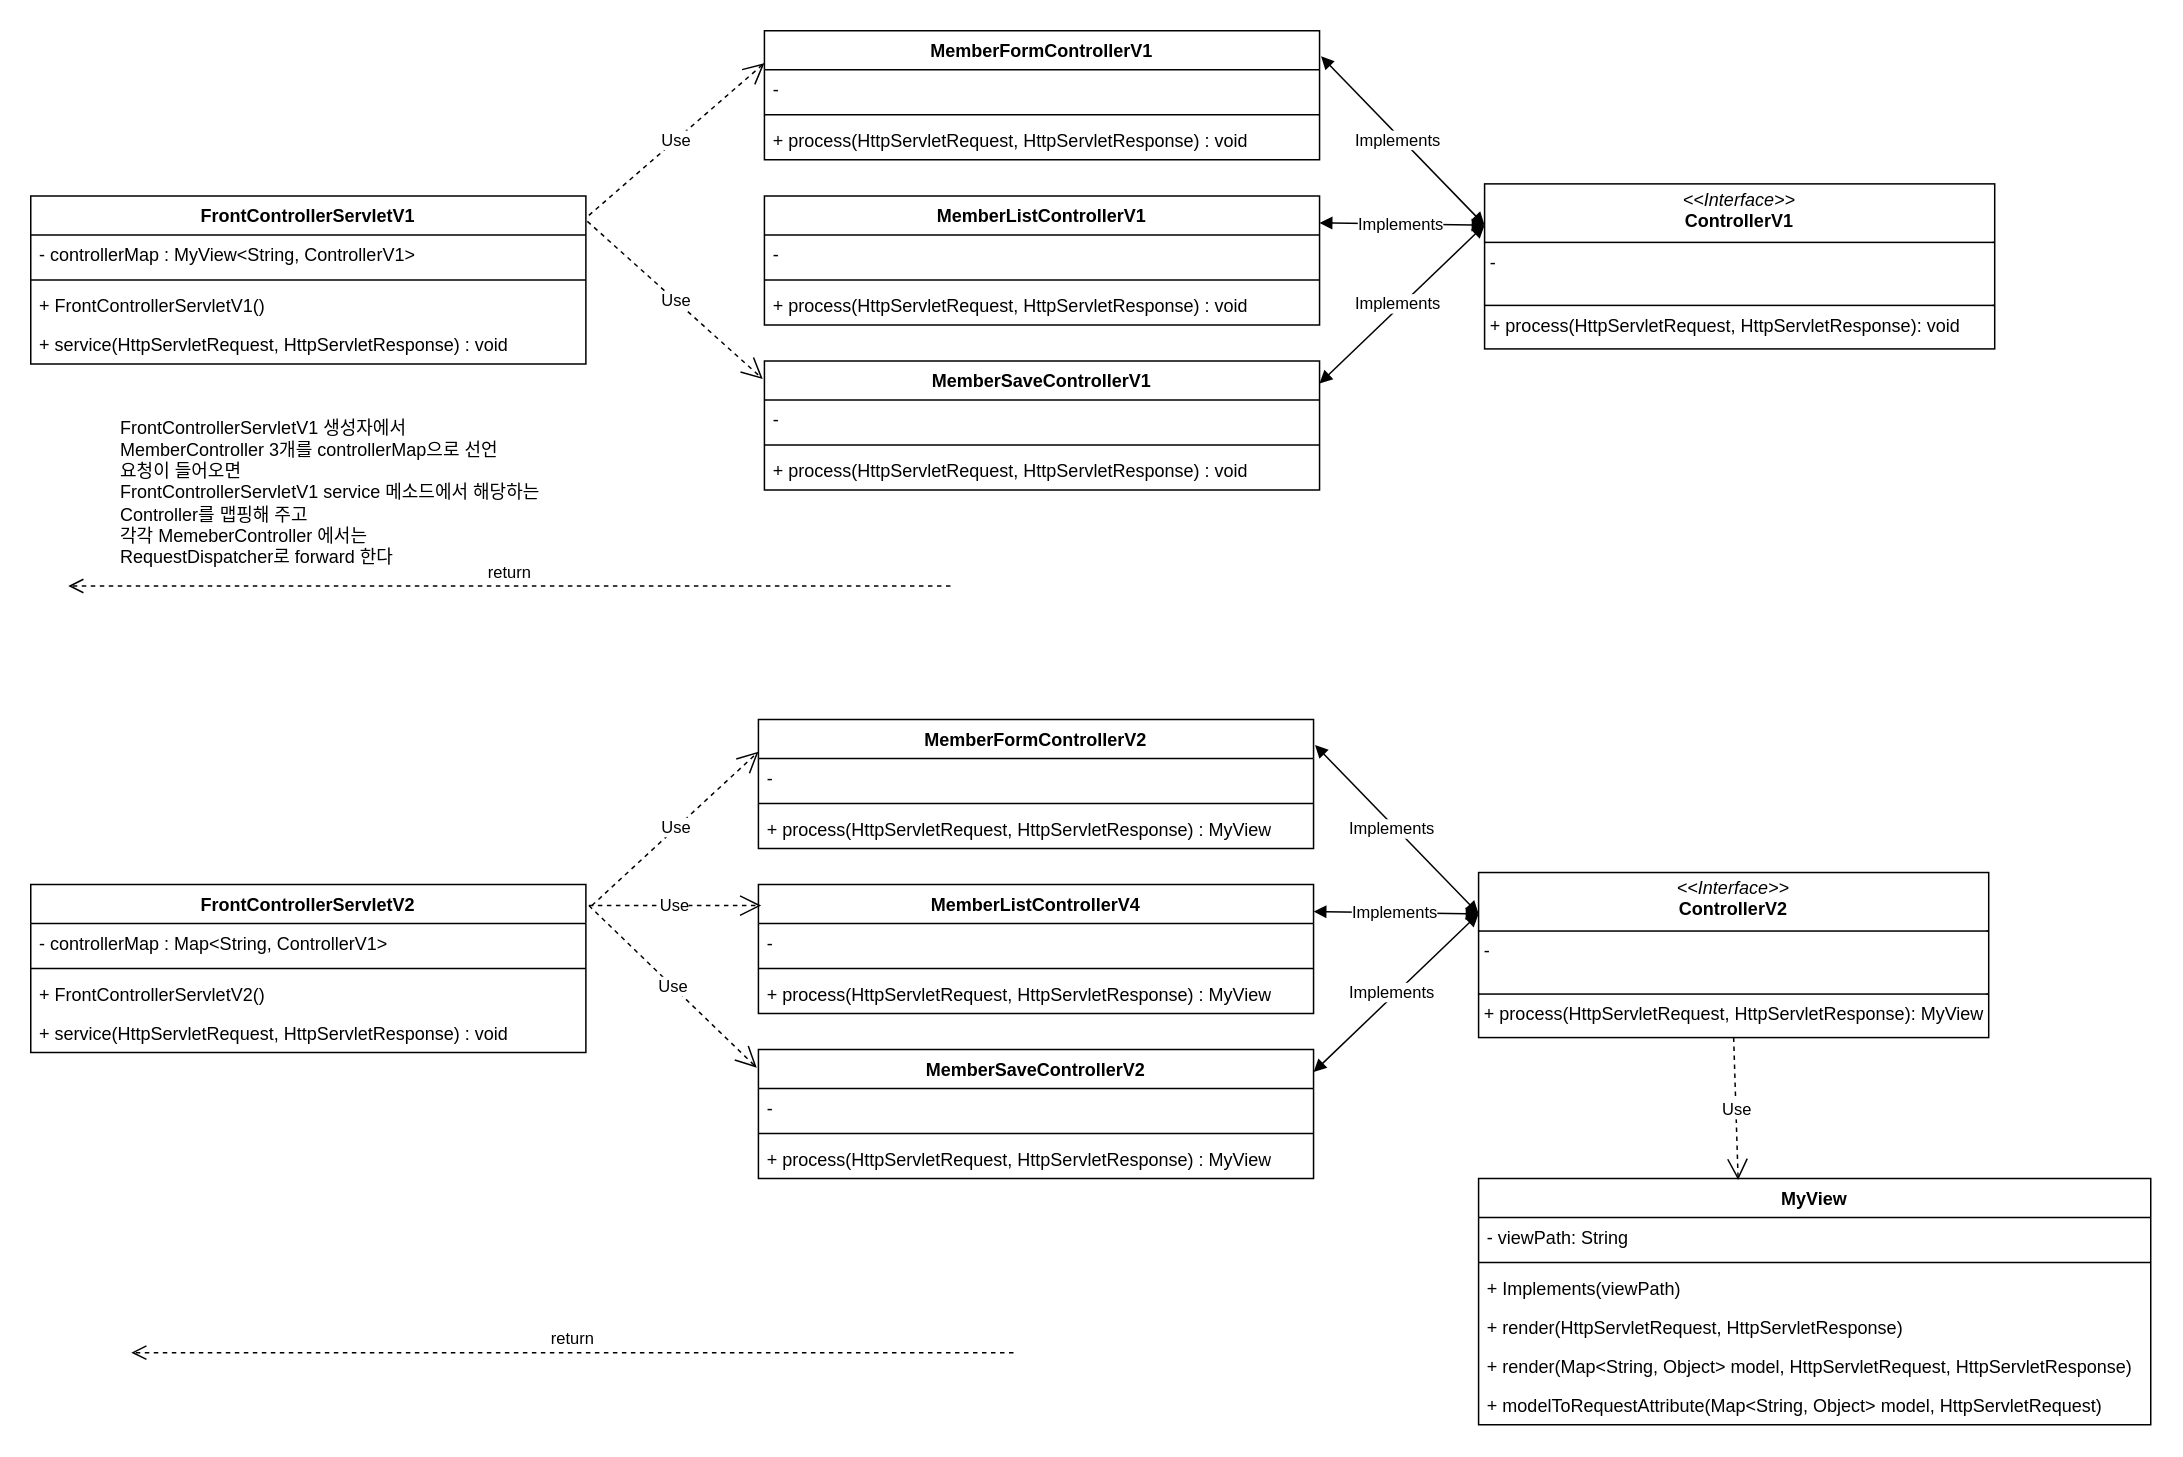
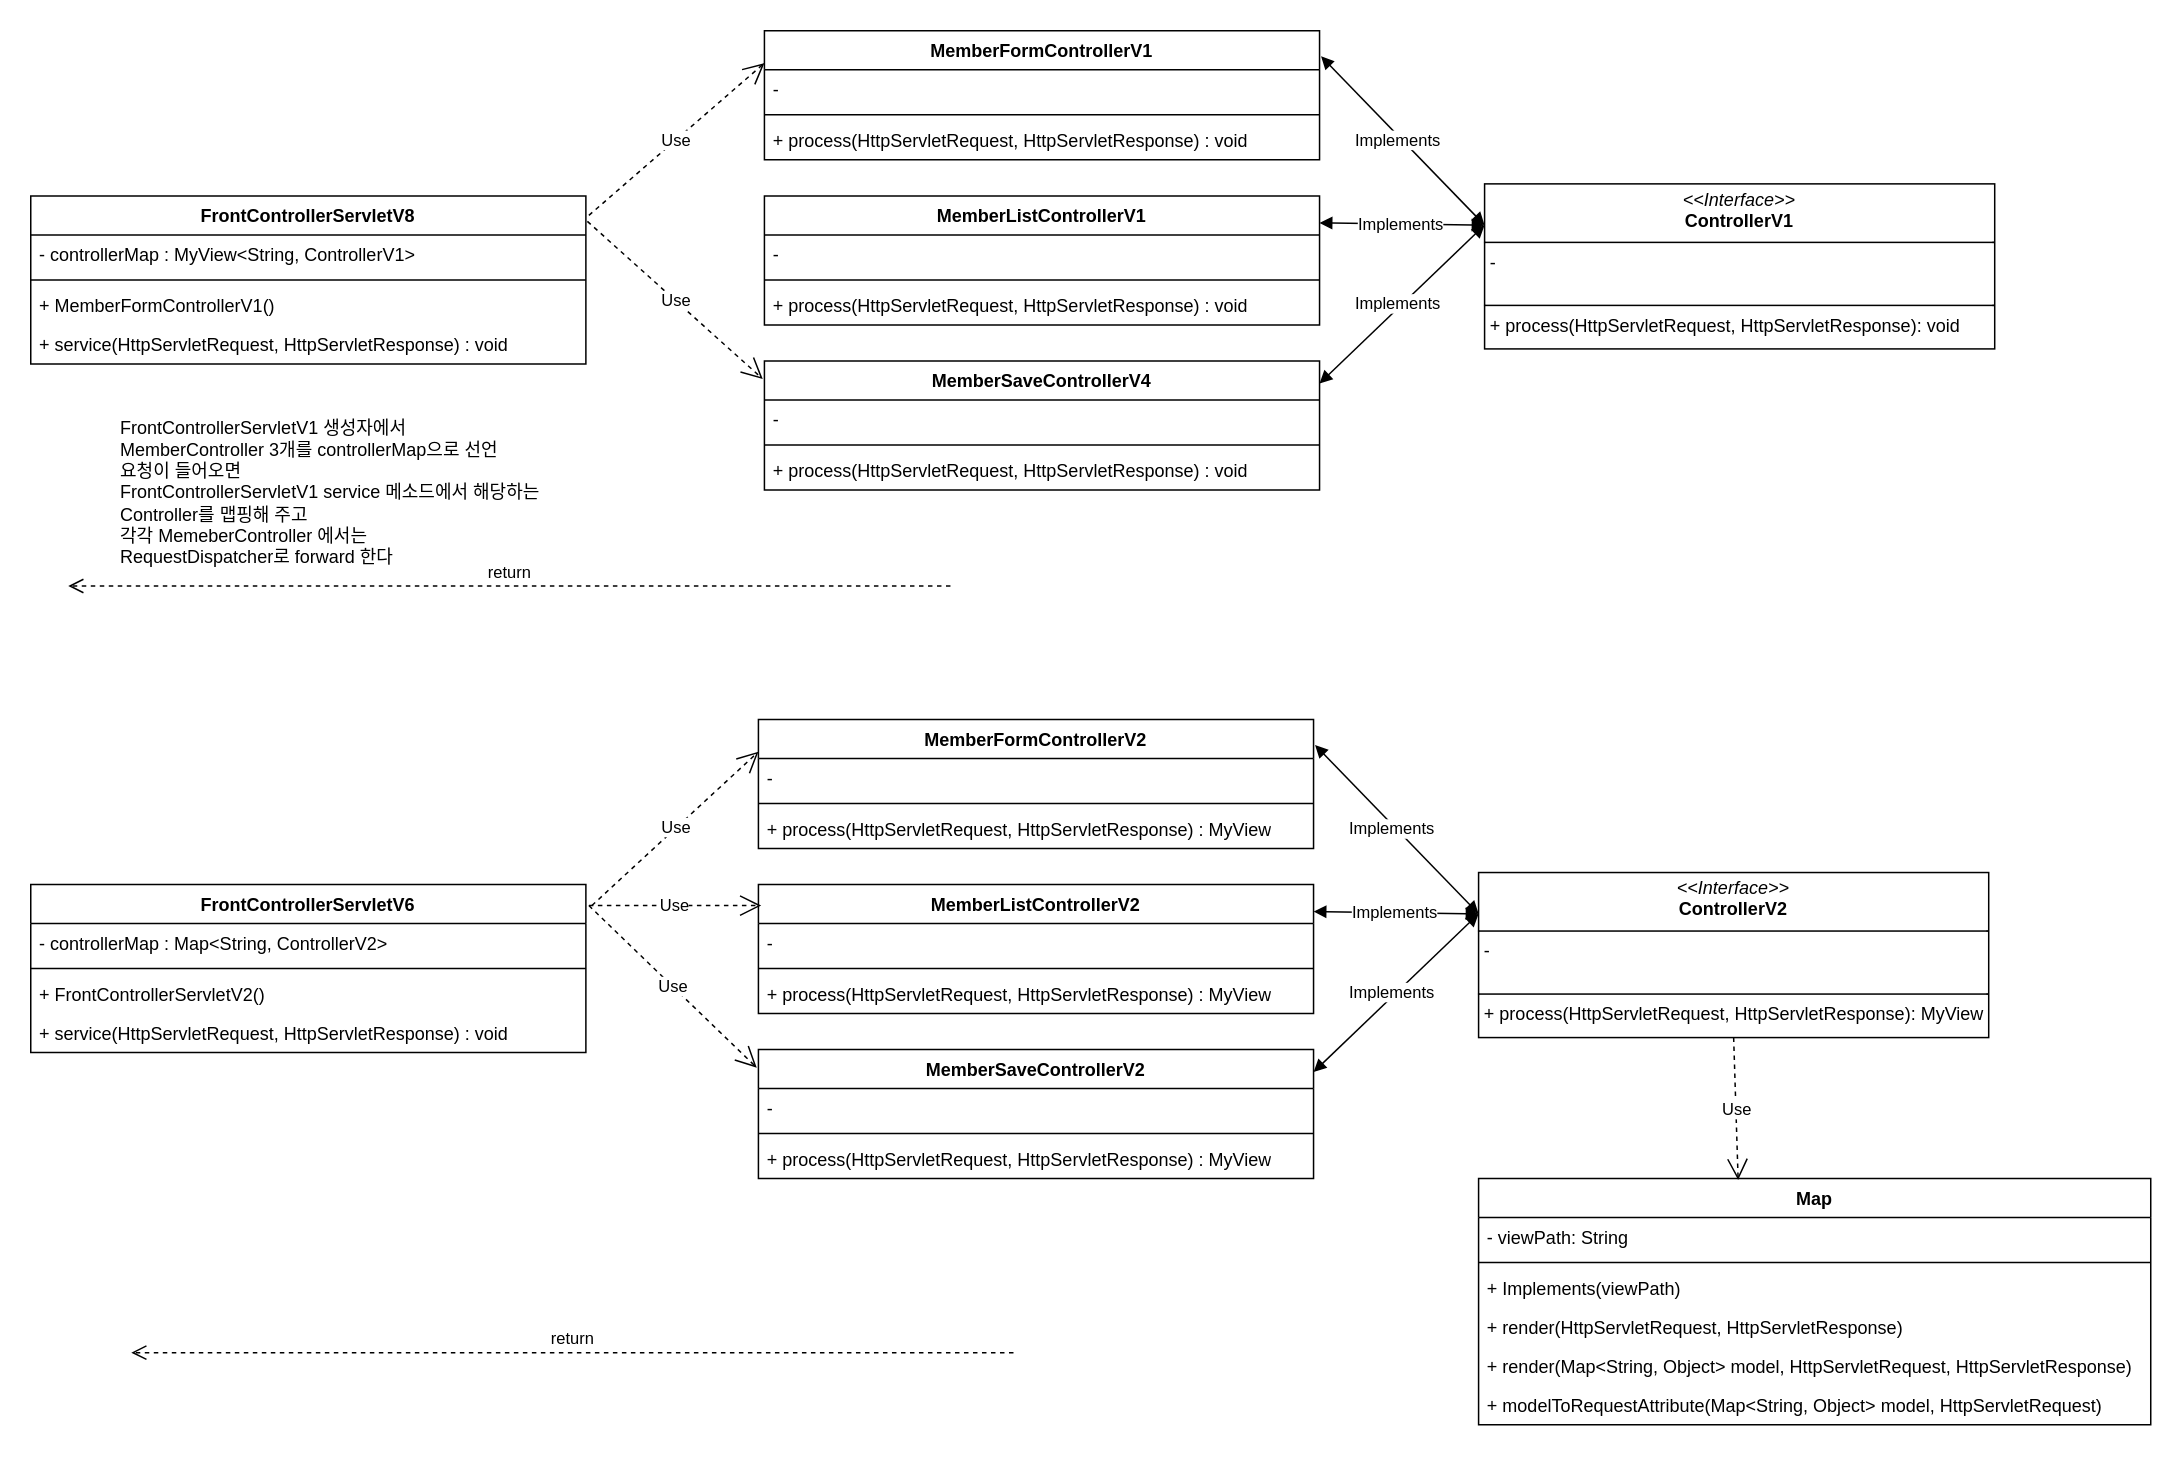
- <mxCell id="2" value="FrontControllerServletV1" style="swimlane;fontStyle=1;align=center;verticalAlign=top;childLayout=stackLayout;horizontal=1;startSize=26;horizontalStack=0;resizeParent=1;resizeParentMax=0;resizeLast=0;collapsible=1;marginBottom=0;whiteSpace=wrap;html=1;" vertex="1" parent="1"><mxGeometry x="20" y="130" width="370" height="112" as="geometry" /></mxCell>
+ <mxCell id="2" value="FrontControllerServletV8" style="swimlane;fontStyle=1;align=center;verticalAlign=top;childLayout=stackLayout;horizontal=1;startSize=26;horizontalStack=0;resizeParent=1;resizeParentMax=0;resizeLast=0;collapsible=1;marginBottom=0;whiteSpace=wrap;html=1;" vertex="1" parent="1"><mxGeometry x="20" y="130" width="370" height="112" as="geometry" /></mxCell>
- <mxCell id="5" value="&lt;span style=&quot;text-wrap: nowrap;&quot;&gt;+ FrontControllerServletV1()&lt;/span&gt;" style="text;strokeColor=none;fillColor=none;align=left;verticalAlign=top;spacingLeft=4;spacingRight=4;overflow=hidden;rotatable=0;points=[[0,0.5],[1,0.5]];portConstraint=eastwest;whiteSpace=wrap;html=1;" vertex="1" parent="2"><mxGeometry y="60" width="370" height="26" as="geometry" /></mxCell>
+ <mxCell id="5" value="&lt;span style=&quot;text-wrap: nowrap;&quot;&gt;+ MemberFormControllerV1()&lt;/span&gt;" style="text;strokeColor=none;fillColor=none;align=left;verticalAlign=top;spacingLeft=4;spacingRight=4;overflow=hidden;rotatable=0;points=[[0,0.5],[1,0.5]];portConstraint=eastwest;whiteSpace=wrap;html=1;" vertex="1" parent="2"><mxGeometry y="60" width="370" height="26" as="geometry" /></mxCell>
- <mxCell id="16" value="MemberSaveControllerV1" style="swimlane;fontStyle=1;align=center;verticalAlign=top;childLayout=stackLayout;horizontal=1;startSize=26;horizontalStack=0;resizeParent=1;resizeParentMax=0;resizeLast=0;collapsible=1;marginBottom=0;whiteSpace=wrap;html=1;" vertex="1" parent="1"><mxGeometry x="509" y="240" width="370" height="86" as="geometry" /></mxCell>
+ <mxCell id="16" value="MemberSaveControllerV4" style="swimlane;fontStyle=1;align=center;verticalAlign=top;childLayout=stackLayout;horizontal=1;startSize=26;horizontalStack=0;resizeParent=1;resizeParentMax=0;resizeLast=0;collapsible=1;marginBottom=0;whiteSpace=wrap;html=1;" vertex="1" parent="1"><mxGeometry x="509" y="240" width="370" height="86" as="geometry" /></mxCell>
- <mxCell id="28" value="FrontControllerServletV2" style="swimlane;fontStyle=1;align=center;verticalAlign=top;childLayout=stackLayout;horizontal=1;startSize=26;horizontalStack=0;resizeParent=1;resizeParentMax=0;resizeLast=0;collapsible=1;marginBottom=0;whiteSpace=wrap;html=1;" vertex="1" parent="1"><mxGeometry x="20" y="589" width="370" height="112" as="geometry" /></mxCell>
+ <mxCell id="28" value="FrontControllerServletV6" style="swimlane;fontStyle=1;align=center;verticalAlign=top;childLayout=stackLayout;horizontal=1;startSize=26;horizontalStack=0;resizeParent=1;resizeParentMax=0;resizeLast=0;collapsible=1;marginBottom=0;whiteSpace=wrap;html=1;" vertex="1" parent="1"><mxGeometry x="20" y="589" width="370" height="112" as="geometry" /></mxCell>
- <mxCell id="38" value="MemberListControllerV4" style="swimlane;fontStyle=1;align=center;verticalAlign=top;childLayout=stackLayout;horizontal=1;startSize=26;horizontalStack=0;resizeParent=1;resizeParentMax=0;resizeLast=0;collapsible=1;marginBottom=0;whiteSpace=wrap;html=1;" vertex="1" parent="1"><mxGeometry x="505" y="589" width="370" height="86" as="geometry" /></mxCell>
+ <mxCell id="38" value="MemberListControllerV2" style="swimlane;fontStyle=1;align=center;verticalAlign=top;childLayout=stackLayout;horizontal=1;startSize=26;horizontalStack=0;resizeParent=1;resizeParentMax=0;resizeLast=0;collapsible=1;marginBottom=0;whiteSpace=wrap;html=1;" vertex="1" parent="1"><mxGeometry x="505" y="589" width="370" height="86" as="geometry" /></mxCell>
- <mxCell id="29" value="&lt;span style=&quot;text-wrap: nowrap;&quot;&gt;- controllerMap : Map&amp;lt;String, ControllerV1&amp;gt;&lt;/span&gt;" style="text;strokeColor=none;fillColor=none;align=left;verticalAlign=top;spacingLeft=4;spacingRight=4;overflow=hidden;rotatable=0;points=[[0,0.5],[1,0.5]];portConstraint=eastwest;whiteSpace=wrap;html=1;" vertex="1" parent="28"><mxGeometry y="26" width="370" height="26" as="geometry" /></mxCell>
+ <mxCell id="29" value="&lt;span style=&quot;text-wrap: nowrap;&quot;&gt;- controllerMap : Map&amp;lt;String, ControllerV2&amp;gt;&lt;/span&gt;" style="text;strokeColor=none;fillColor=none;align=left;verticalAlign=top;spacingLeft=4;spacingRight=4;overflow=hidden;rotatable=0;points=[[0,0.5],[1,0.5]];portConstraint=eastwest;whiteSpace=wrap;html=1;" vertex="1" parent="28"><mxGeometry y="26" width="370" height="26" as="geometry" /></mxCell>
- <mxCell id="55" value="MyView" style="swimlane;fontStyle=1;align=center;verticalAlign=top;childLayout=stackLayout;horizontal=1;startSize=26;horizontalStack=0;resizeParent=1;resizeParentMax=0;resizeLast=0;collapsible=1;marginBottom=0;whiteSpace=wrap;html=1;" vertex="1" parent="1"><mxGeometry x="985" y="785" width="448" height="164" as="geometry" /></mxCell>
+ <mxCell id="55" value="Map" style="swimlane;fontStyle=1;align=center;verticalAlign=top;childLayout=stackLayout;horizontal=1;startSize=26;horizontalStack=0;resizeParent=1;resizeParentMax=0;resizeLast=0;collapsible=1;marginBottom=0;whiteSpace=wrap;html=1;" vertex="1" parent="1"><mxGeometry x="985" y="785" width="448" height="164" as="geometry" /></mxCell>
